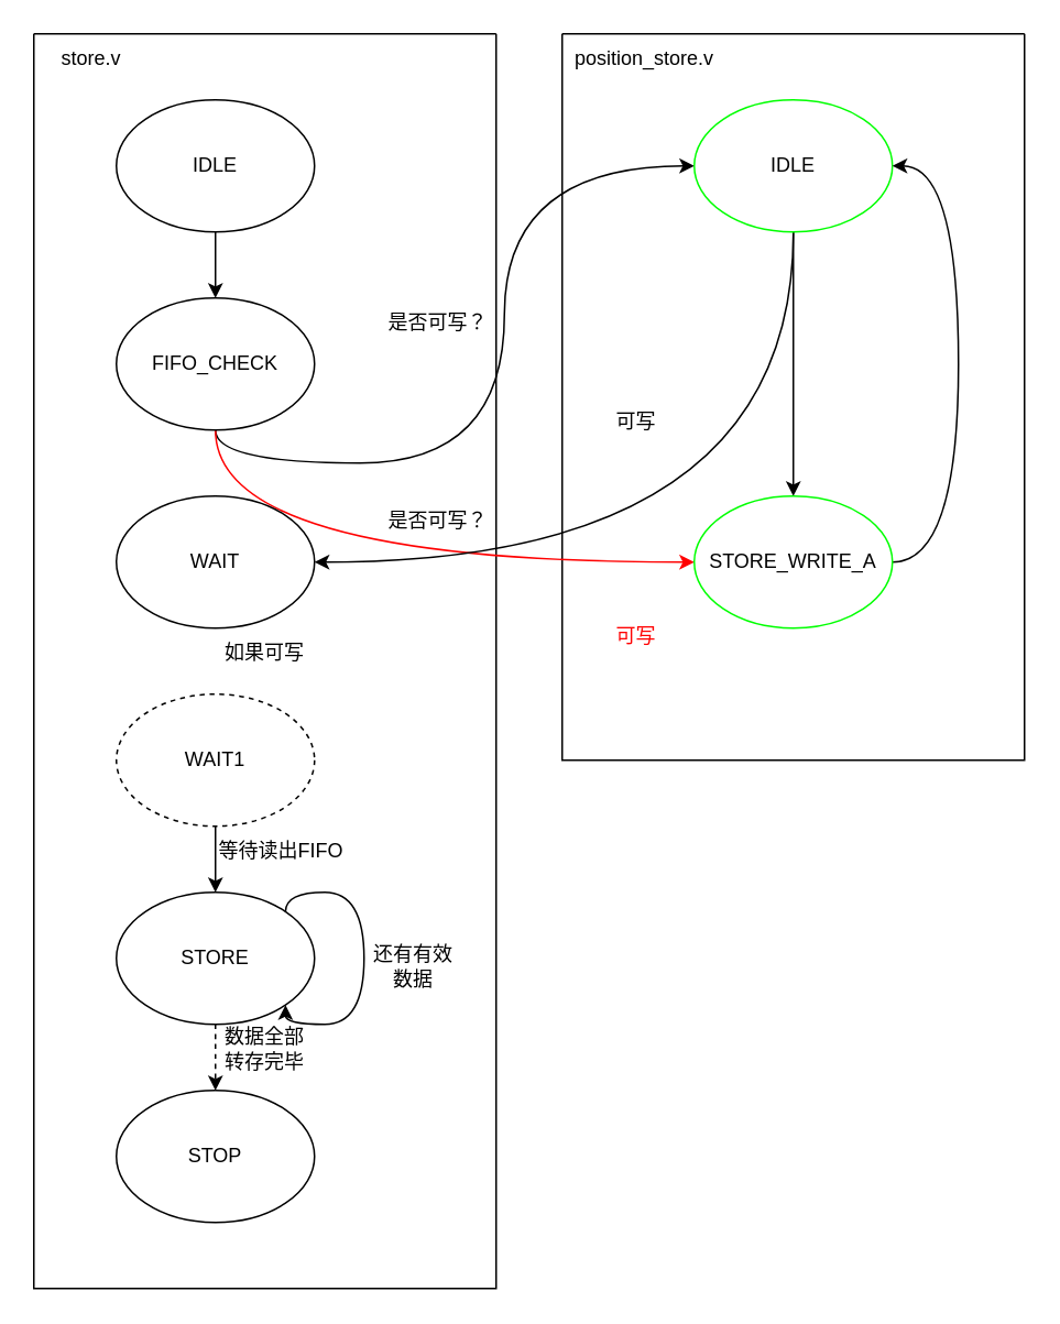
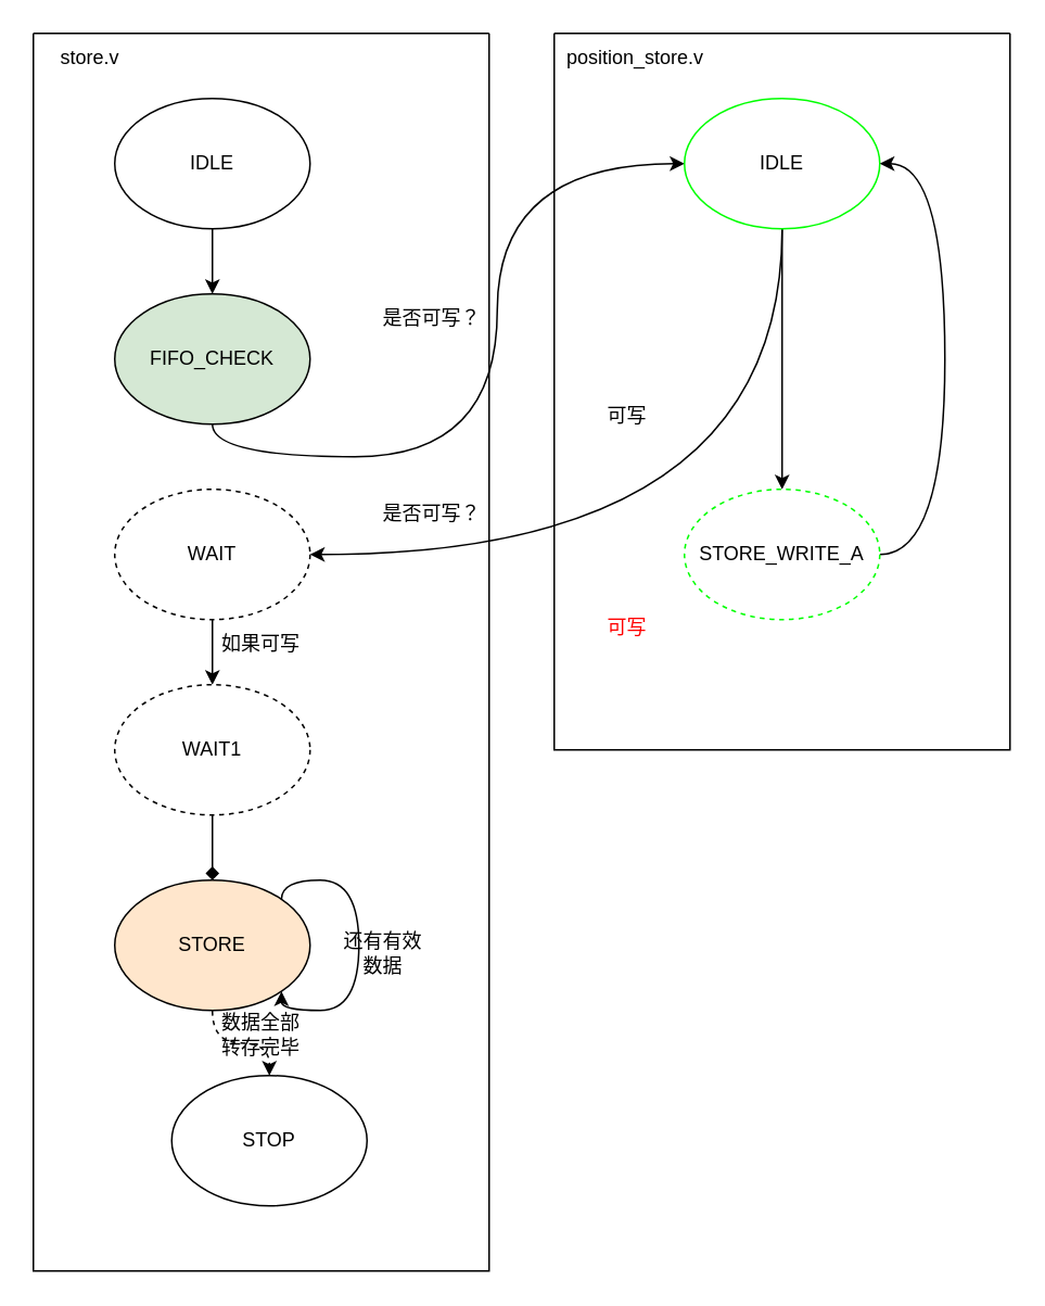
- <mxCell id="10" value="FIFO_CHECK" style="ellipse;whiteSpace=wrap;html=1;" vertex="1" parent="1"><mxGeometry x="70" y="180" width="120" height="80" as="geometry" /></mxCell>
+ <mxCell id="10" value="FIFO_CHECK" style="ellipse;whiteSpace=wrap;html=1;fillColor=#d5e8d4;" vertex="1" parent="1"><mxGeometry x="70" y="180" width="120" height="80" as="geometry" /></mxCell>
- <mxCell id="9" style="edgeStyle=orthogonalEdgeStyle;curved=1;rounded=0;orthogonalLoop=1;jettySize=auto;html=1;exitX=0.5;exitY=1;exitDx=0;exitDy=0;entryX=0;entryY=0.5;entryDx=0;entryDy=0;strokeColor=#FF0000;" edge="1" parent="1" source="10" target="22"><mxGeometry relative="1" as="geometry" /></mxCell>
- <mxCell id="12" value="WAIT" style="ellipse;whiteSpace=wrap;html=1;" vertex="1" parent="1"><mxGeometry x="70" y="300" width="120" height="80" as="geometry" /></mxCell>
+ <mxCell id="12" value="WAIT" style="ellipse;whiteSpace=wrap;html=1;dashed=1;" vertex="1" parent="1"><mxGeometry x="70" y="300" width="120" height="80" as="geometry" /></mxCell>
- <mxCell id="22" value="STORE_WRITE_A" style="ellipse;whiteSpace=wrap;html=1;strokeColor=#00FF00;" vertex="1" parent="1"><mxGeometry x="420" y="300" width="120" height="80" as="geometry" /></mxCell>
+ <mxCell id="22" value="STORE_WRITE_A" style="ellipse;whiteSpace=wrap;html=1;strokeColor=#00FF00;dashed=1;" vertex="1" parent="1"><mxGeometry x="420" y="300" width="120" height="80" as="geometry" /></mxCell>
+ <mxCell id="11" style="edgeStyle=orthogonalEdgeStyle;curved=1;rounded=0;orthogonalLoop=1;jettySize=auto;html=1;exitX=0.5;exitY=1;exitDx=0;exitDy=0;" edge="1" parent="1" source="12" target="14"><mxGeometry relative="1" as="geometry" /></mxCell>
- <mxCell id="28" value="等待读出FIFO" style="text;html=1;strokeColor=none;fillColor=none;align=center;verticalAlign=middle;whiteSpace=wrap;rounded=0;" vertex="1" parent="1"><mxGeometry x="130" y="500" width="80" height="30" as="geometry" /></mxCell>
- <mxCell id="13" style="edgeStyle=orthogonalEdgeStyle;curved=1;rounded=0;orthogonalLoop=1;jettySize=auto;html=1;exitX=0.5;exitY=1;exitDx=0;exitDy=0;entryX=0.5;entryY=0;entryDx=0;entryDy=0;" edge="1" parent="1" source="14" target="16"><mxGeometry relative="1" as="geometry" /></mxCell>
+ <mxCell id="13" style="edgeStyle=orthogonalEdgeStyle;curved=1;rounded=0;orthogonalLoop=1;jettySize=auto;html=1;exitX=0.5;exitY=1;exitDx=0;exitDy=0;entryX=0.5;entryY=0;entryDx=0;entryDy=0;endArrow=diamond;" edge="1" parent="1" source="14" target="16"><mxGeometry relative="1" as="geometry" /></mxCell>
- <mxCell id="16" value="STORE" style="ellipse;whiteSpace=wrap;html=1;" vertex="1" parent="1"><mxGeometry x="70" y="540" width="120" height="80" as="geometry" /></mxCell>
+ <mxCell id="16" value="STORE" style="ellipse;whiteSpace=wrap;html=1;fillColor=#ffe6cc;" vertex="1" parent="1"><mxGeometry x="70" y="540" width="120" height="80" as="geometry" /></mxCell>
- <mxCell id="31" value="还有有效数据" style="text;html=1;strokeColor=none;fillColor=none;align=center;verticalAlign=middle;whiteSpace=wrap;rounded=0;" vertex="1" parent="1"><mxGeometry x="220" y="570" width="60" height="30" as="geometry" /></mxCell>
+ <mxCell id="31" value="还有有效数据" style="text;html=1;strokeColor=none;fillColor=none;align=center;verticalAlign=middle;whiteSpace=wrap;rounded=0;" vertex="1" parent="1"><mxGeometry x="205" y="570" width="60" height="30" as="geometry" /></mxCell>
- <mxCell id="17" value="STOP" style="ellipse;whiteSpace=wrap;html=1;" vertex="1" parent="1"><mxGeometry x="70" y="660" width="120" height="80" as="geometry" /></mxCell>
+ <mxCell id="17" value="STOP" style="ellipse;whiteSpace=wrap;html=1;" vertex="1" parent="1"><mxGeometry x="105" y="660" width="120" height="80" as="geometry" /></mxCell>
